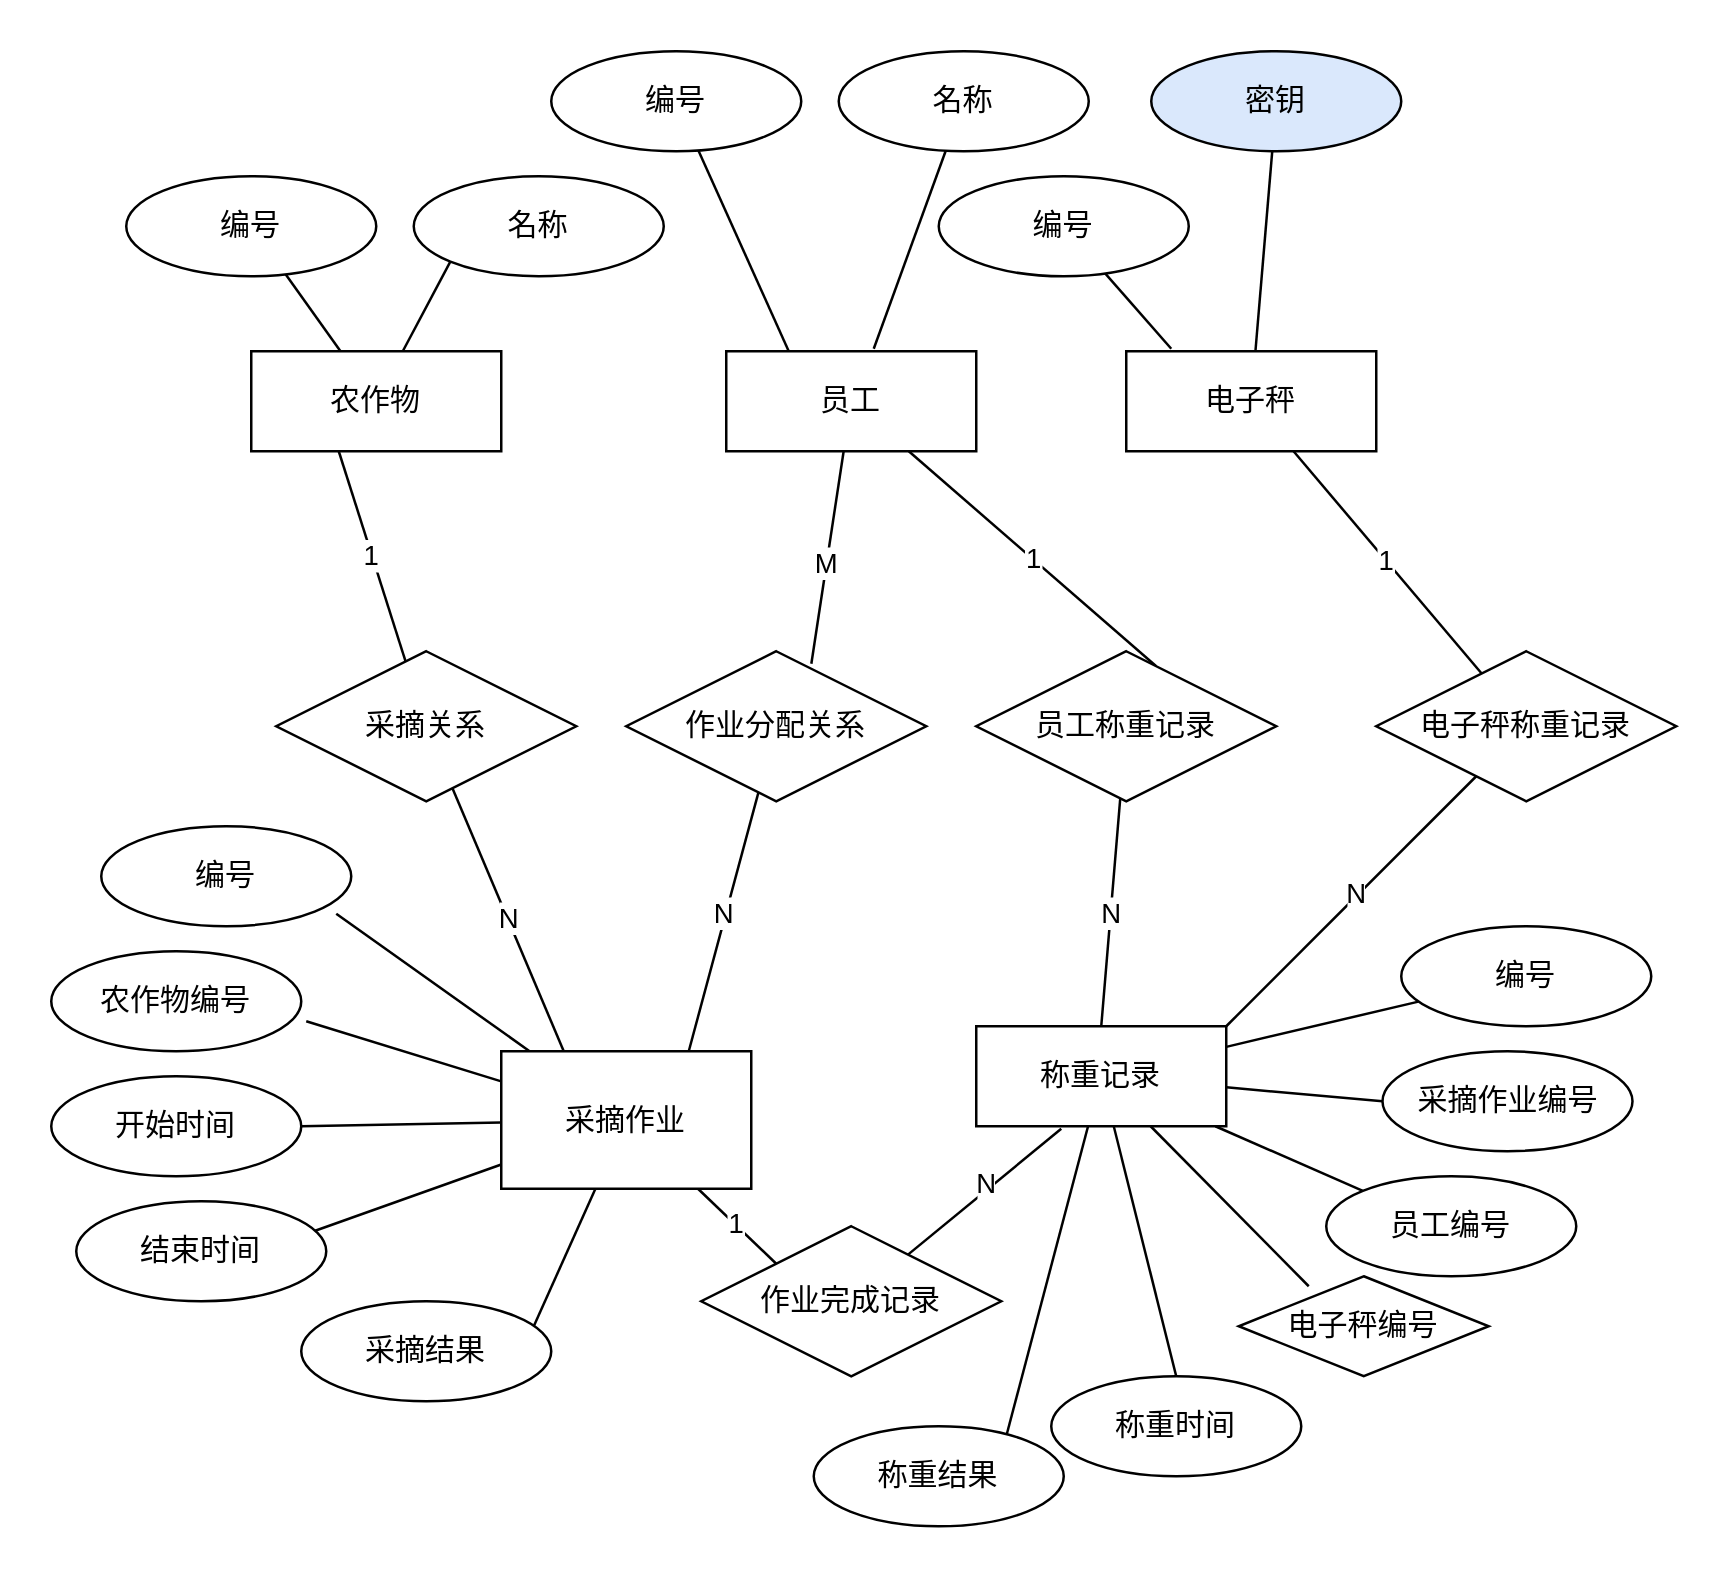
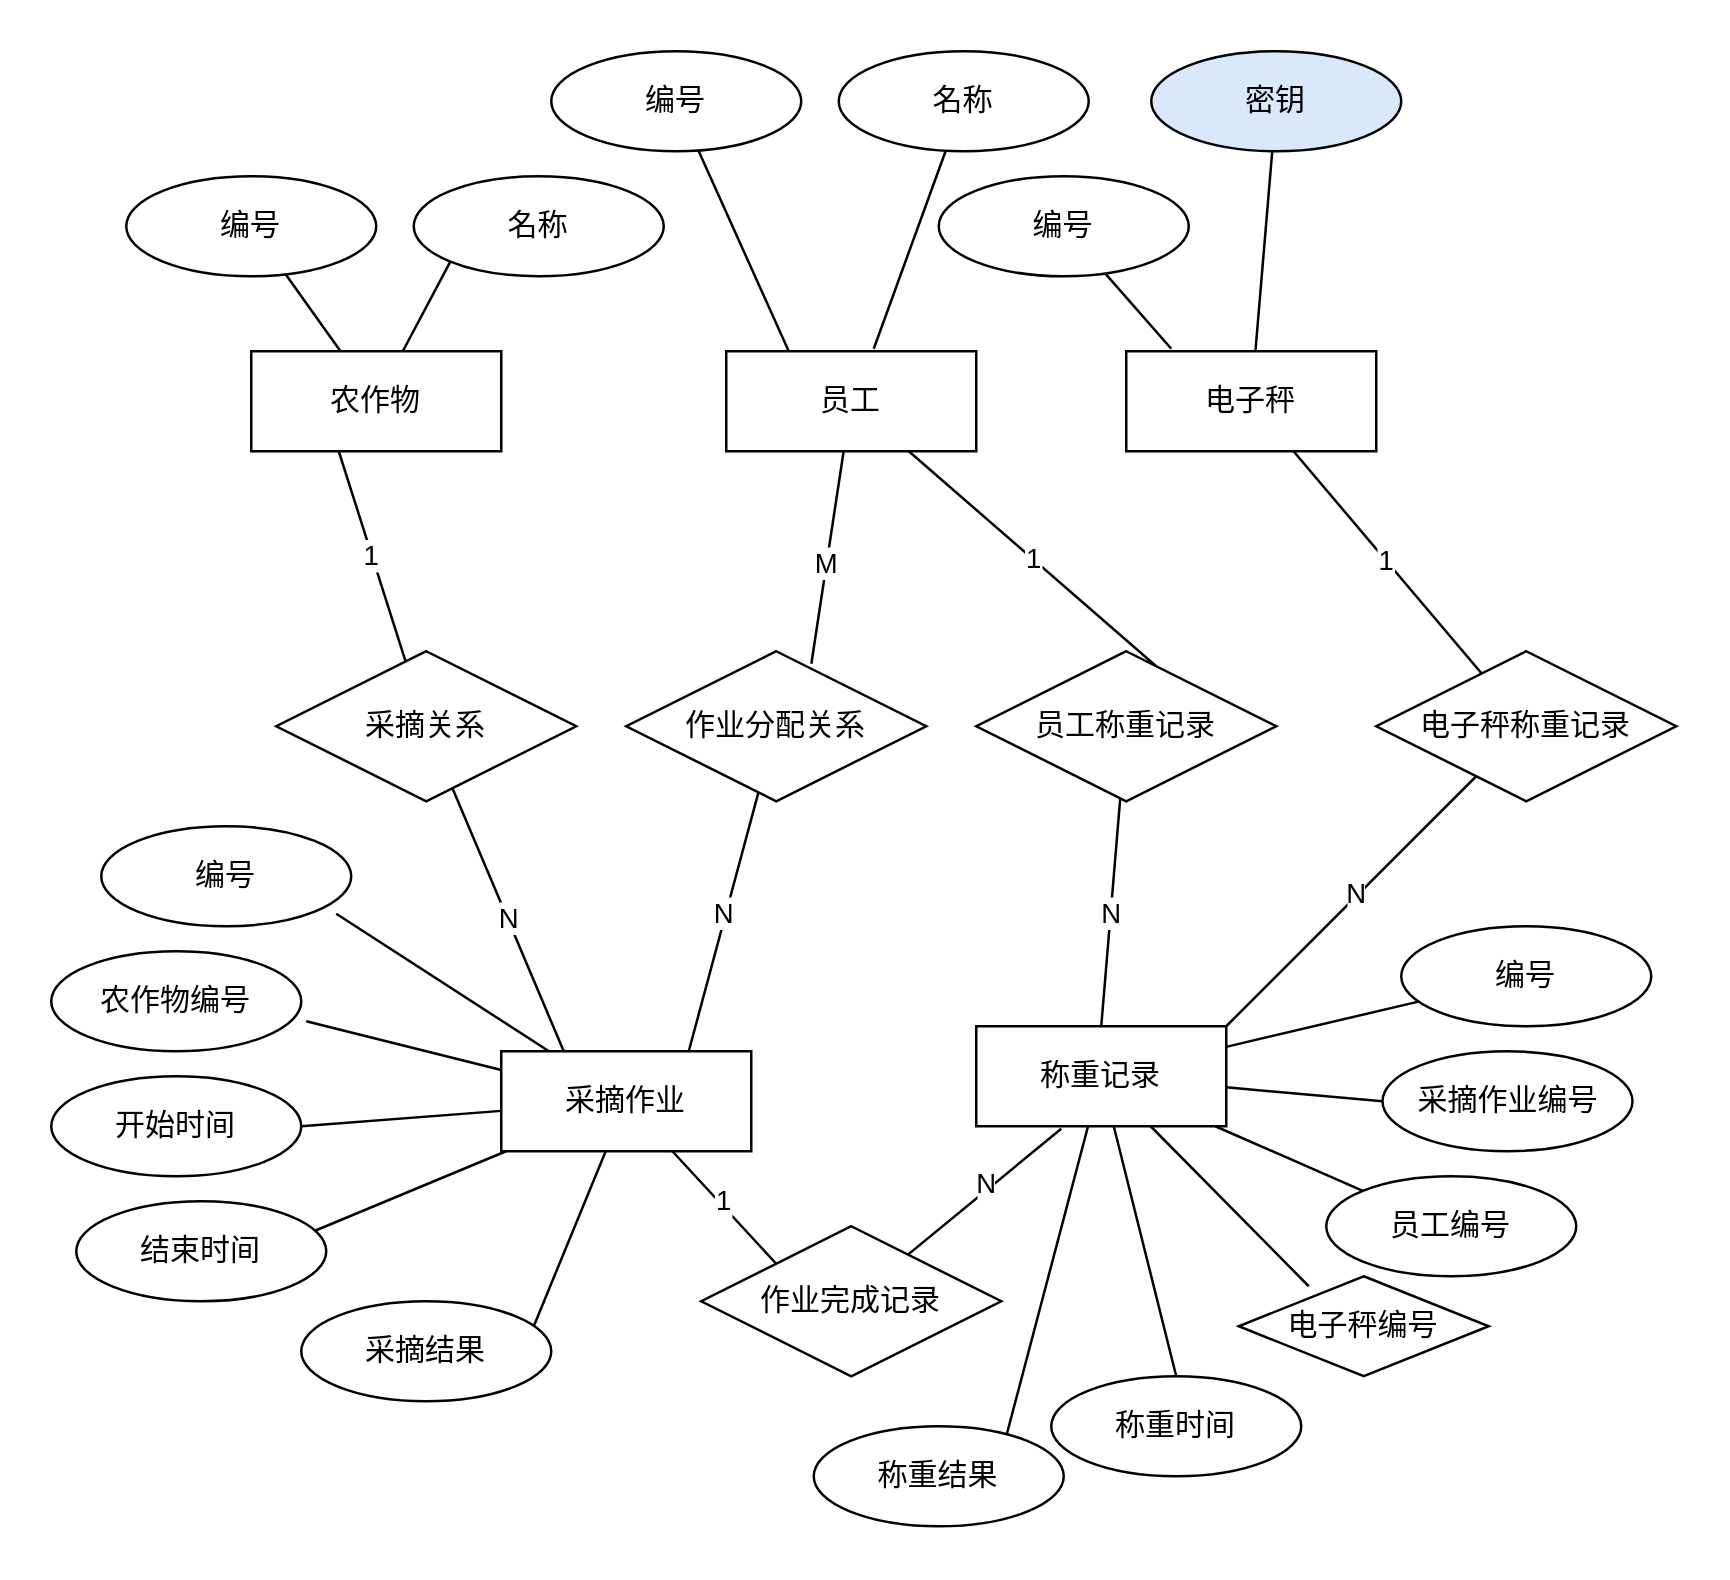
- <mxCell id="12" value="采摘作业" style="whiteSpace=wrap;html=1;align=center;" parent="1" vertex="1"><mxGeometry x="200" y="420" width="100" height="55" as="geometry" /></mxCell>
+ <mxCell id="12" value="采摘作业" style="whiteSpace=wrap;html=1;align=center;" parent="1" vertex="1"><mxGeometry x="200" y="420" width="100" height="40" as="geometry" /></mxCell>
